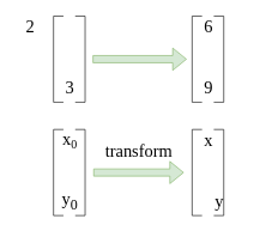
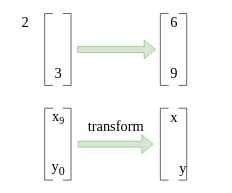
- <mxCell id="19" value="x&lt;span style=&quot;font-size: 20px&quot;&gt;&lt;sub&gt;0&lt;/sub&gt;&lt;/span&gt;" style="text;html=1;align=center;verticalAlign=middle;resizable=0;points=[];autosize=1;strokeColor=none;fillColor=none;fontFamily=Roboto Mono;fontSize=24;" vertex="1" parent="17"><mxGeometry x="5.5" width="34" height="40" as="geometry" /></mxCell>
+ <mxCell id="19" value="x&lt;span style=&quot;font-size: 20px&quot;&gt;&lt;sub&gt;9&lt;/sub&gt;&lt;/span&gt;" style="text;html=1;align=center;verticalAlign=middle;resizable=0;points=[];autosize=1;strokeColor=none;fillColor=none;fontFamily=Roboto Mono;fontSize=24;" vertex="1" parent="17"><mxGeometry x="5.5" width="34" height="40" as="geometry" /></mxCell>
